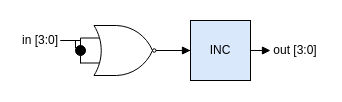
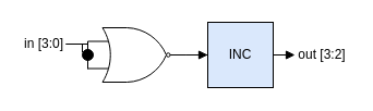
- <mxCell id="11" value="out [3:0]" style="text;html=1;strokeColor=none;fillColor=none;align=center;verticalAlign=middle;whiteSpace=wrap;rounded=0;" vertex="1" parent="1"><mxGeometry x="270" y="40" width="50" height="20" as="geometry" /></mxCell>
+ <mxCell id="11" value="out [3:2]" style="text;html=1;strokeColor=none;fillColor=none;align=center;verticalAlign=middle;whiteSpace=wrap;rounded=0;" vertex="1" parent="1"><mxGeometry x="270" y="40" width="50" height="20" as="geometry" /></mxCell>
